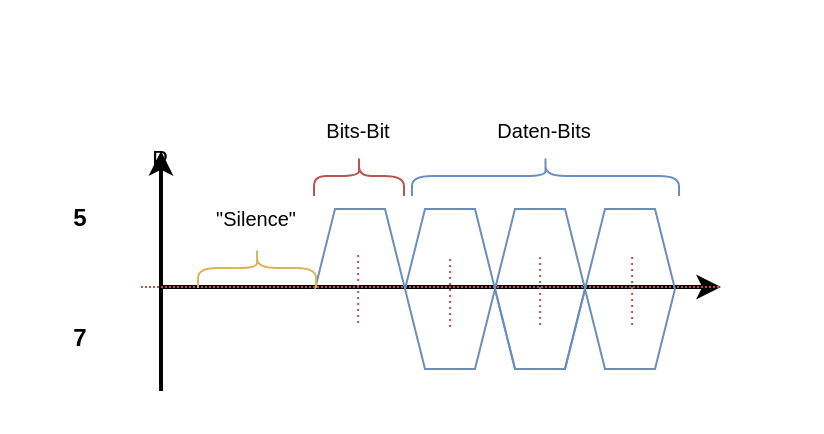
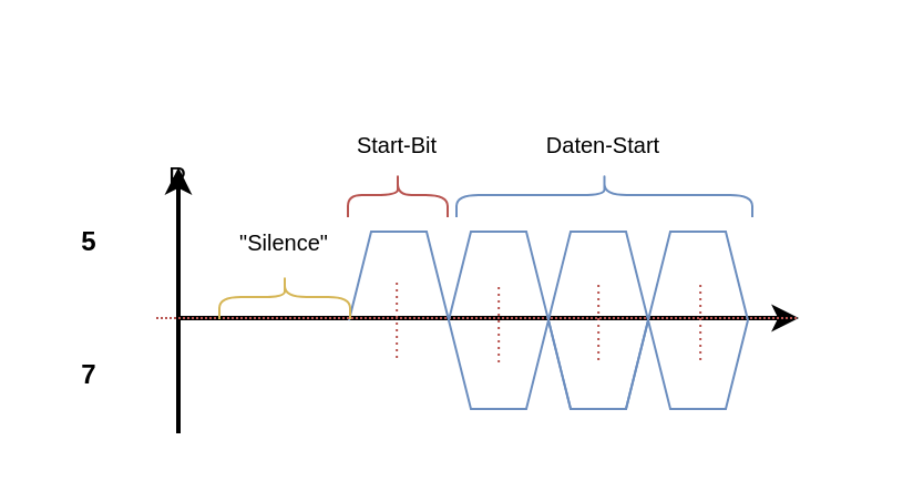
- <mxCell id="16" value="Bits-Bit" style="text;html=1;strokeColor=none;fillColor=none;align=center;verticalAlign=middle;whiteSpace=wrap;rounded=0;fontSize=10;" vertex="1" parent="2"><mxGeometry x="139" width="40" height="20" as="geometry" /></mxCell>
+ <mxCell id="16" value="Start-Bit" style="text;html=1;strokeColor=none;fillColor=none;align=center;verticalAlign=middle;whiteSpace=wrap;rounded=0;fontSize=10;" vertex="1" parent="2"><mxGeometry x="139" width="40" height="20" as="geometry" /></mxCell>
- <mxCell id="22" value="Daten-Bits" style="text;html=1;strokeColor=none;fillColor=none;align=center;verticalAlign=middle;whiteSpace=wrap;rounded=0;fontSize=10;" vertex="1" parent="2"><mxGeometry x="208" width="88" height="20" as="geometry" /></mxCell>
+ <mxCell id="22" value="Daten-Start" style="text;html=1;strokeColor=none;fillColor=none;align=center;verticalAlign=middle;whiteSpace=wrap;rounded=0;fontSize=10;" vertex="1" parent="2"><mxGeometry x="208" width="88" height="20" as="geometry" /></mxCell>
